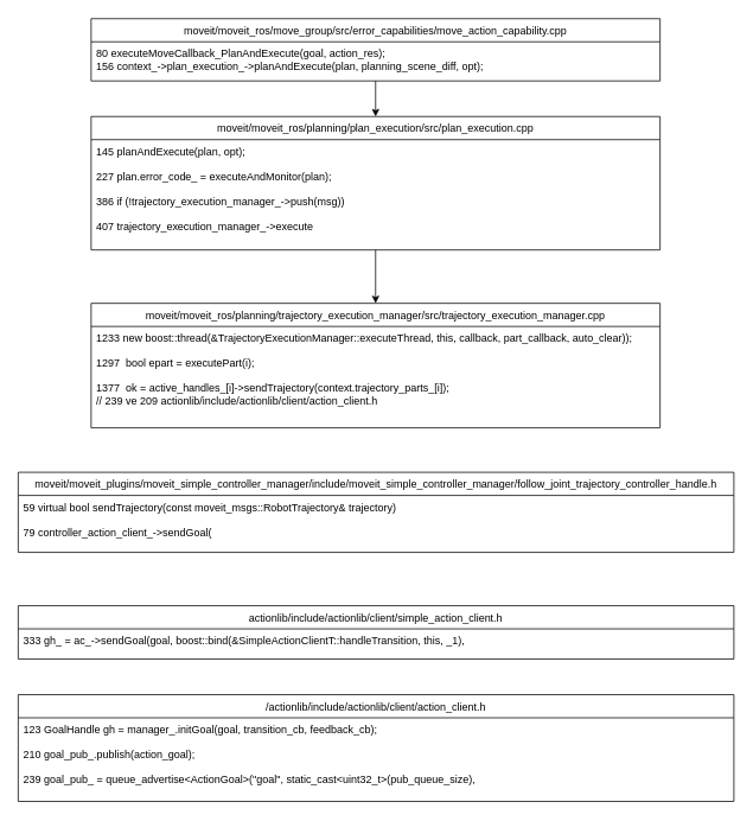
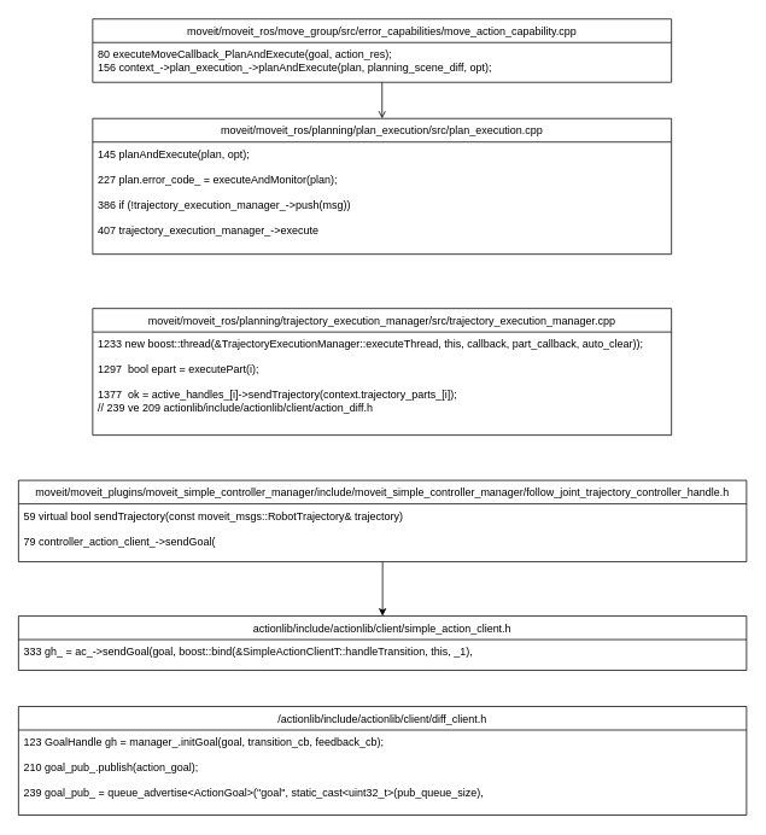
- <mxCell id="14" value="" style="endArrow=classic;html=1;exitX=0.5;exitY=1;exitDx=0;exitDy=0;" edge="1" parent="1" source="4" target="6"><mxGeometry width="50" height="50" relative="1" as="geometry"><mxPoint x="297" y="290" as="sourcePoint" /><mxPoint x="347" y="240" as="targetPoint" /></mxGeometry></mxCell>
+ <mxCell id="14" value="" style="endArrow=open;html=1;exitX=0.5;exitY=1;exitDx=0;exitDy=0;" edge="1" parent="1" source="4" target="6"><mxGeometry width="50" height="50" relative="1" as="geometry"><mxPoint x="297" y="290" as="sourcePoint" /><mxPoint x="347" y="240" as="targetPoint" /></mxGeometry></mxCell>
- <mxCell id="15" value="" style="endArrow=classic;html=1;entryX=0.5;entryY=0;entryDx=0;entryDy=0;" edge="1" parent="1" source="7" target="2"><mxGeometry width="50" height="50" relative="1" as="geometry"><mxPoint x="432" y="100" as="sourcePoint" /><mxPoint x="432" y="140" as="targetPoint" /></mxGeometry></mxCell>
- <mxCell id="3" value="1233 new boost::thread(&amp;TrajectoryExecutionManager::executeThread, this, callback, part_callback, auto_clear));&#10;&#10;1297  bool epart = executePart(i);&#10;&#10;1377  ok = active_handles_[i]-&gt;sendTrajectory(context.trajectory_parts_[i]);&#10;// 239 ve 209 actionlib/include/actionlib/client/action_client.h&#10;" style="text;strokeColor=none;fillColor=none;align=left;verticalAlign=top;spacingLeft=4;spacingRight=4;overflow=hidden;rotatable=0;points=[[0,0.5],[1,0.5]];portConstraint=eastwest;" vertex="1" parent="2"><mxGeometry y="26" width="640" height="114" as="geometry" /></mxCell>
+ <mxCell id="3" value="1233 new boost::thread(&amp;TrajectoryExecutionManager::executeThread, this, callback, part_callback, auto_clear));&#10;&#10;1297  bool epart = executePart(i);&#10;&#10;1377  ok = active_handles_[i]-&gt;sendTrajectory(context.trajectory_parts_[i]);&#10;// 239 ve 209 actionlib/include/actionlib/client/action_diff.h&#10;" style="text;strokeColor=none;fillColor=none;align=left;verticalAlign=top;spacingLeft=4;spacingRight=4;overflow=hidden;rotatable=0;points=[[0,0.5],[1,0.5]];portConstraint=eastwest;" vertex="1" parent="2"><mxGeometry y="26" width="640" height="114" as="geometry" /></mxCell>
+ <mxCell id="16" value="" style="endArrow=classic;html=1;entryX=0.5;entryY=0;entryDx=0;entryDy=0;" edge="1" parent="1" source="9" target="10"><mxGeometry width="50" height="50" relative="1" as="geometry"><mxPoint x="507" y="640" as="sourcePoint" /><mxPoint x="452" y="370" as="targetPoint" /></mxGeometry></mxCell>
- <mxCell id="12" value="/actionlib/include/actionlib/client/action_client.h" style="swimlane;fontStyle=0;childLayout=stackLayout;horizontal=1;startSize=26;fillColor=none;horizontalStack=0;resizeParent=1;resizeParentMax=0;resizeLast=0;collapsible=1;marginBottom=0;" vertex="1" parent="1"><mxGeometry x="20" y="780" width="805" height="120" as="geometry" /></mxCell>
+ <mxCell id="12" value="/actionlib/include/actionlib/client/diff_client.h" style="swimlane;fontStyle=0;childLayout=stackLayout;horizontal=1;startSize=26;fillColor=none;horizontalStack=0;resizeParent=1;resizeParentMax=0;resizeLast=0;collapsible=1;marginBottom=0;" vertex="1" parent="1"><mxGeometry x="20" y="780" width="805" height="120" as="geometry" /></mxCell>
